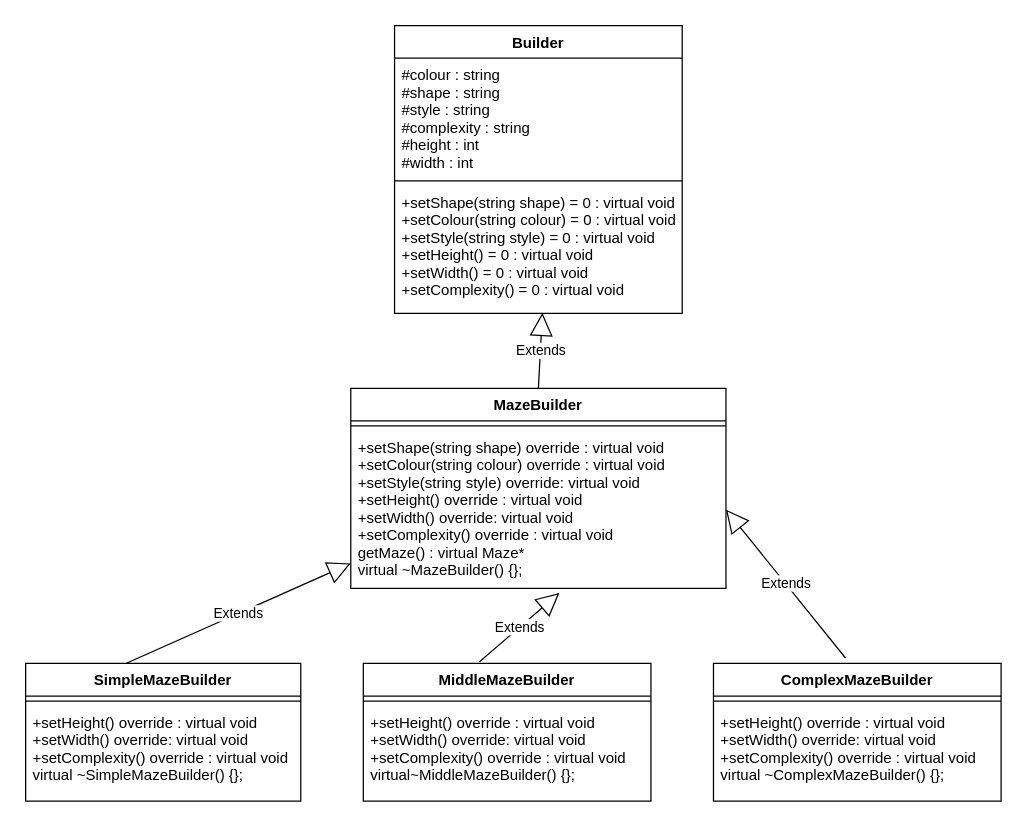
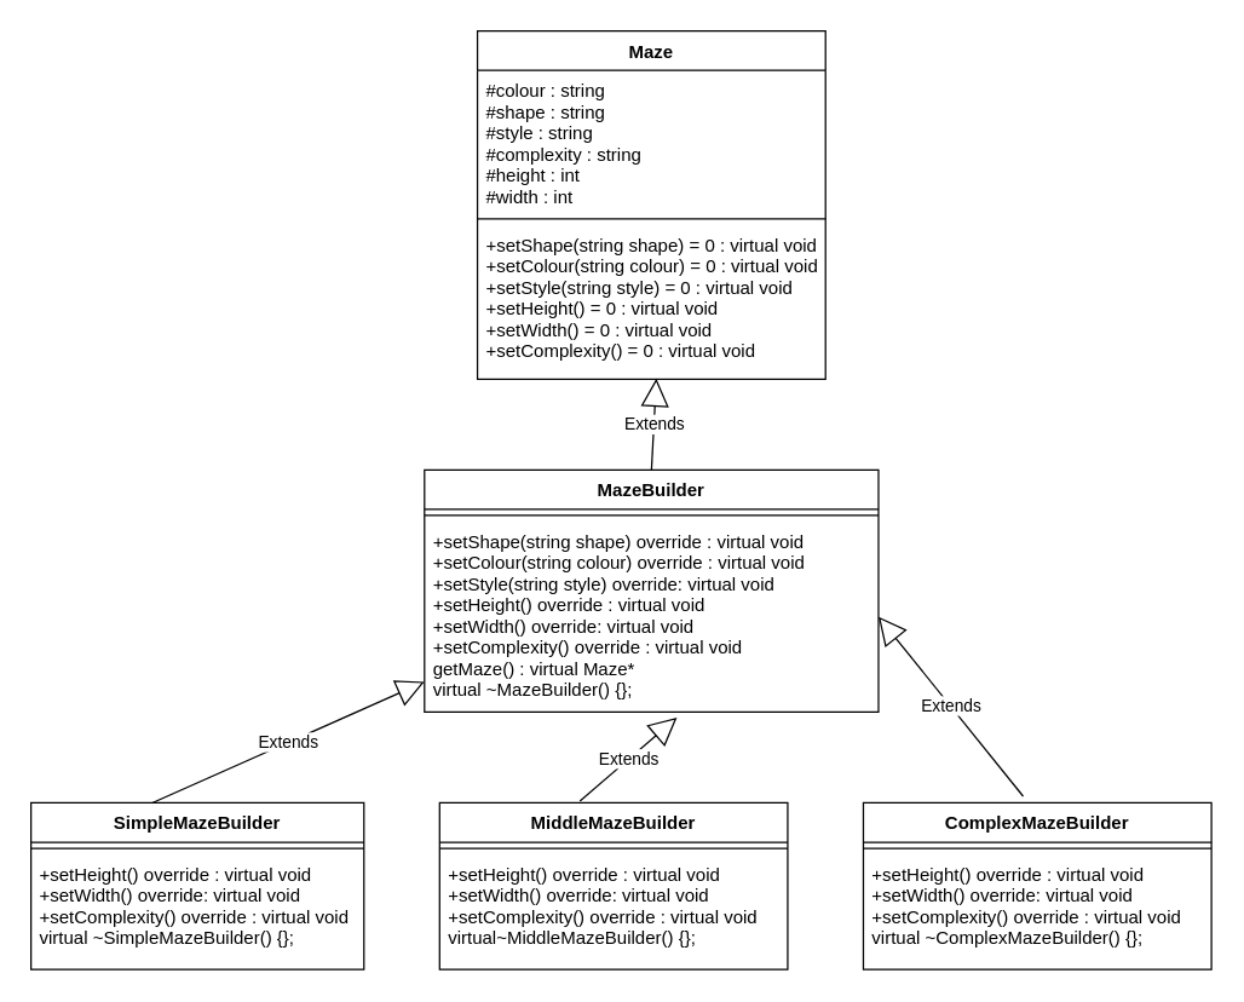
- <mxCell id="2" value="Builder" style="swimlane;fontStyle=1;align=center;verticalAlign=top;childLayout=stackLayout;horizontal=1;startSize=26;horizontalStack=0;resizeParent=1;resizeParentMax=0;resizeLast=0;collapsible=1;marginBottom=0;" vertex="1" parent="1"><mxGeometry x="315" y="20" width="230" height="230" as="geometry" /></mxCell>
+ <mxCell id="2" value="Maze" style="swimlane;fontStyle=1;align=center;verticalAlign=top;childLayout=stackLayout;horizontal=1;startSize=26;horizontalStack=0;resizeParent=1;resizeParentMax=0;resizeLast=0;collapsible=1;marginBottom=0;" vertex="1" parent="1"><mxGeometry x="315" y="20" width="230" height="230" as="geometry" /></mxCell>
